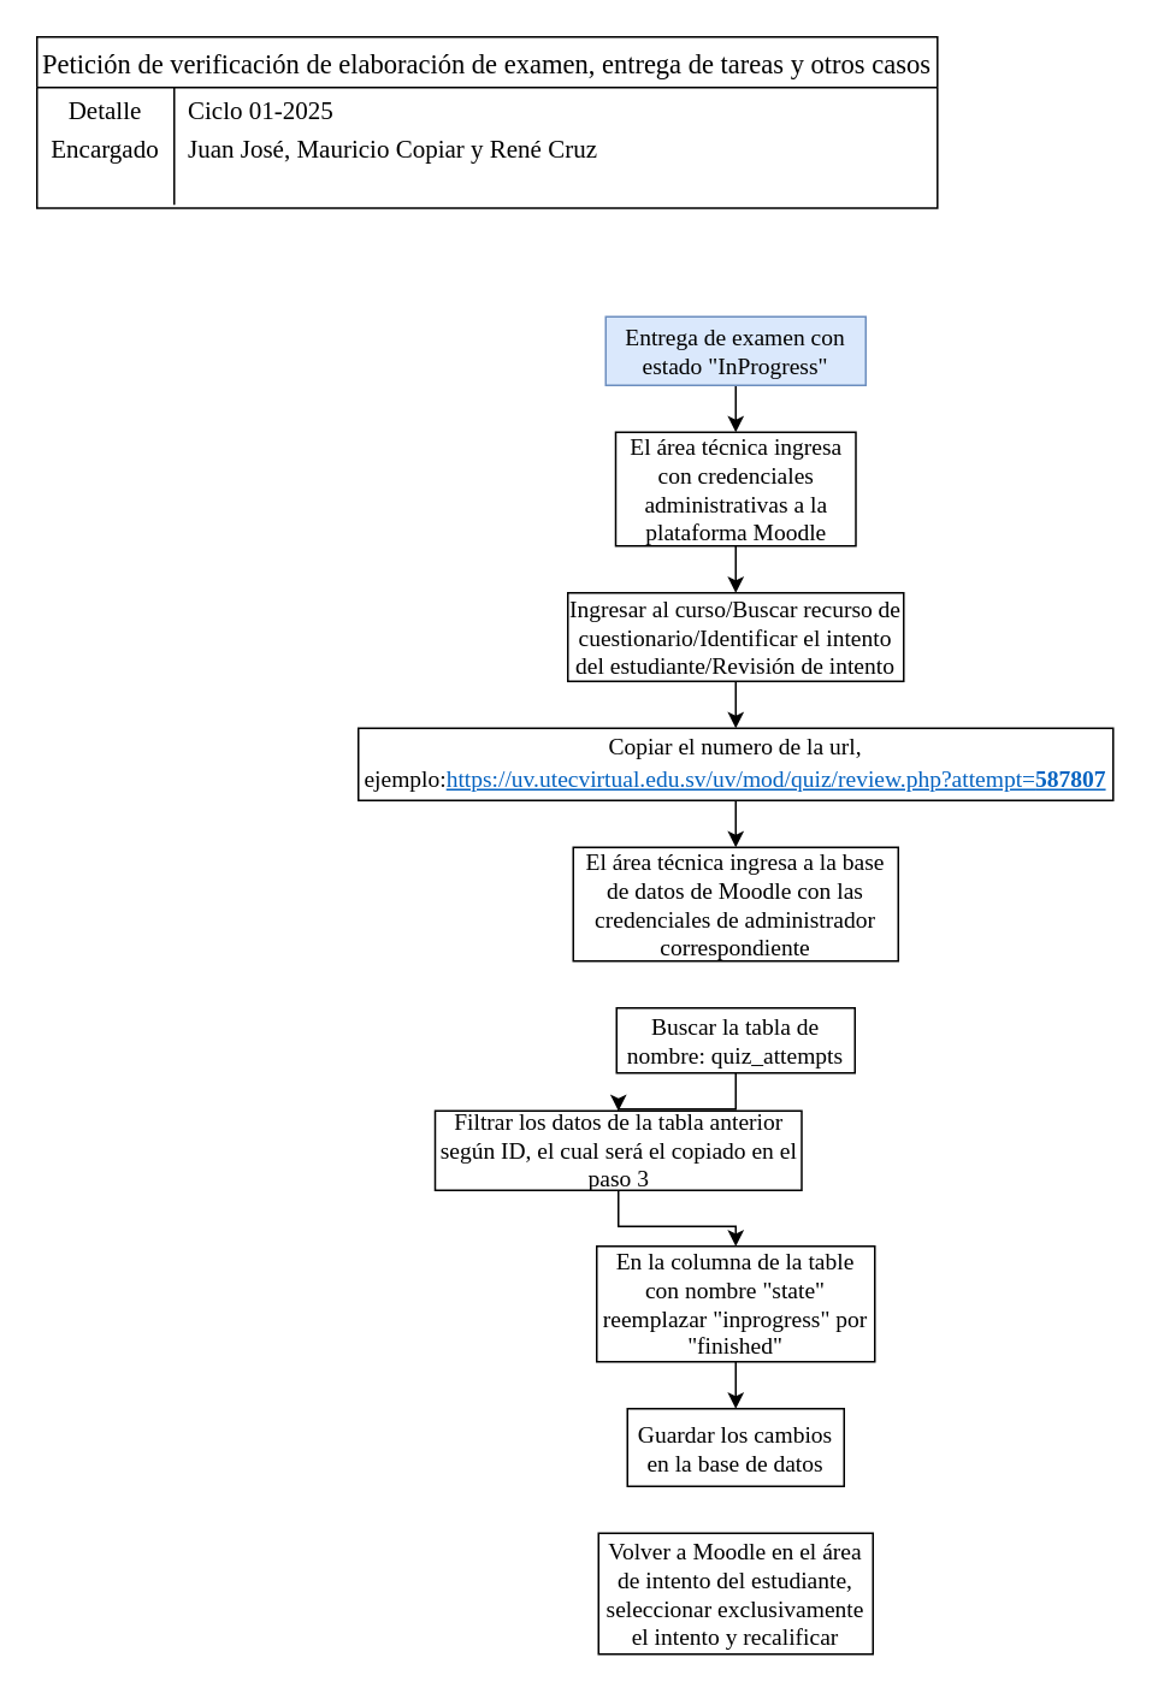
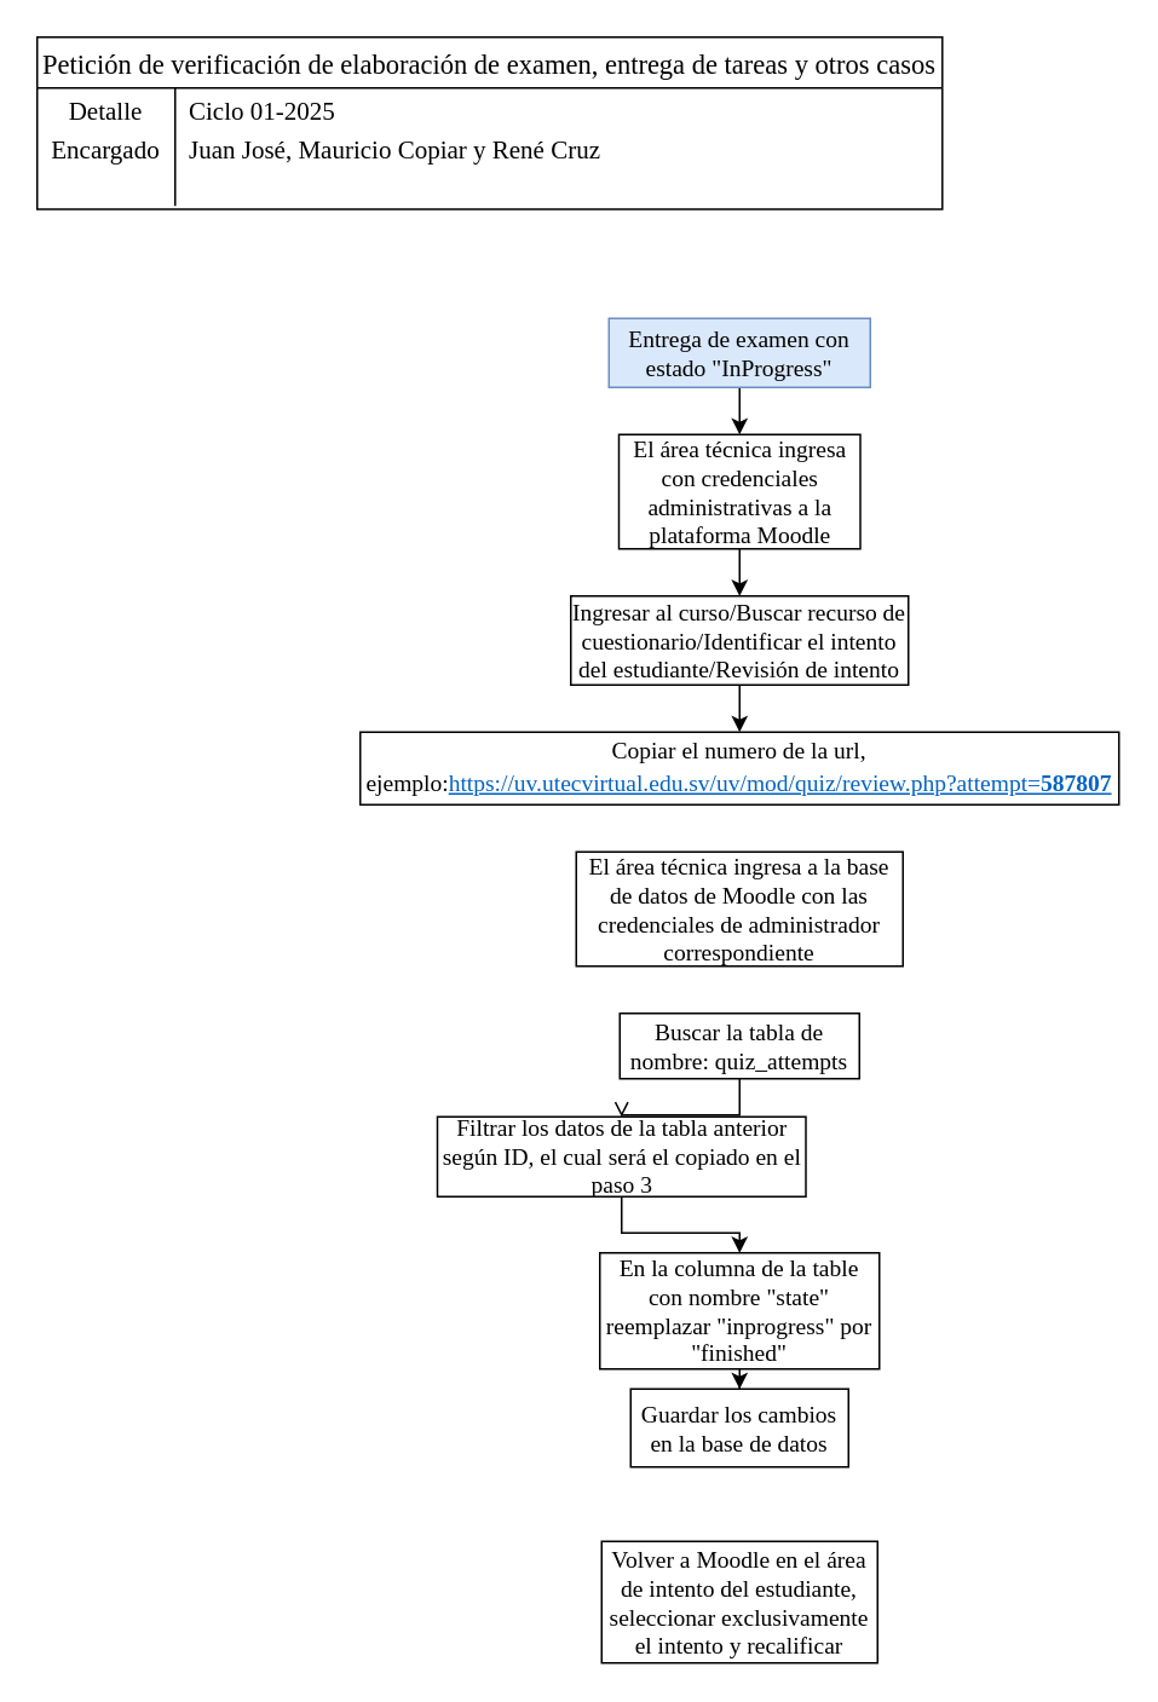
- <mxCell id="18" value="" style="edgeStyle=orthogonalEdgeStyle;rounded=0;orthogonalLoop=1;jettySize=auto;html=1;" edge="1" parent="1" source="19" target="20"><mxGeometry relative="1" as="geometry" /></mxCell>
- <mxCell id="21" value="" style="edgeStyle=orthogonalEdgeStyle;rounded=0;orthogonalLoop=1;jettySize=auto;html=1;" edge="1" parent="1" source="22" target="24"><mxGeometry relative="1" as="geometry" /></mxCell>
+ <mxCell id="21" value="" style="edgeStyle=orthogonalEdgeStyle;rounded=0;orthogonalLoop=1;jettySize=auto;html=1;endArrow=open;" edge="1" parent="1" source="22" target="24"><mxGeometry relative="1" as="geometry" /></mxCell>
- <mxCell id="27" value="Guardar los cambios en la base de datos" style="whiteSpace=wrap;html=1;fontSize=13;fontFamily=Times New Roman;rounded=0;" vertex="1" parent="1"><mxGeometry x="347" y="780" width="120" height="43" as="geometry" /></mxCell>
+ <mxCell id="27" value="Guardar los cambios en la base de datos" style="whiteSpace=wrap;html=1;fontSize=13;fontFamily=Times New Roman;rounded=0;" vertex="1" parent="1"><mxGeometry x="347" y="765" width="120" height="43" as="geometry" /></mxCell>
